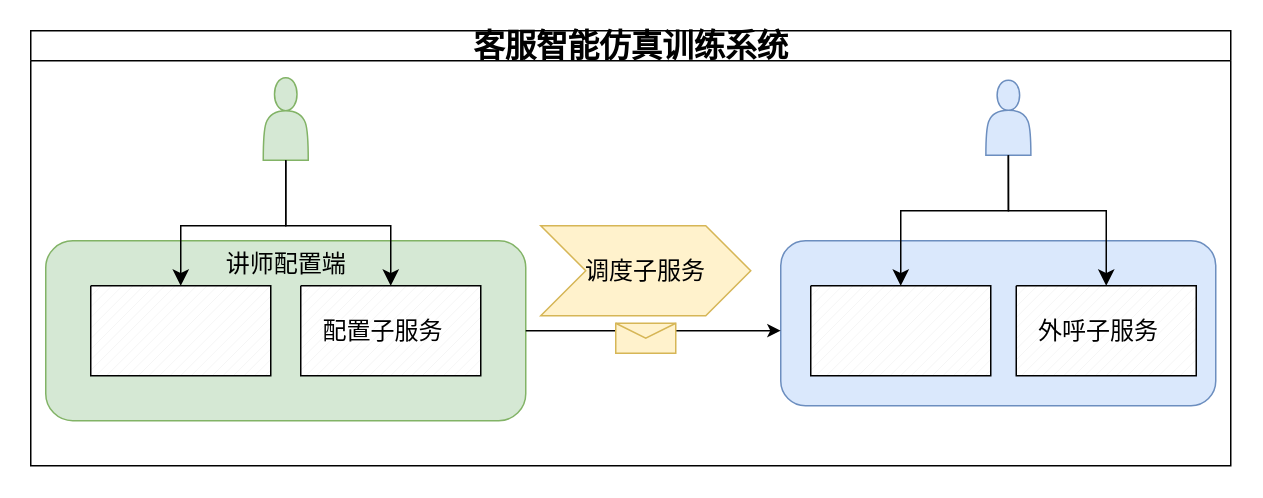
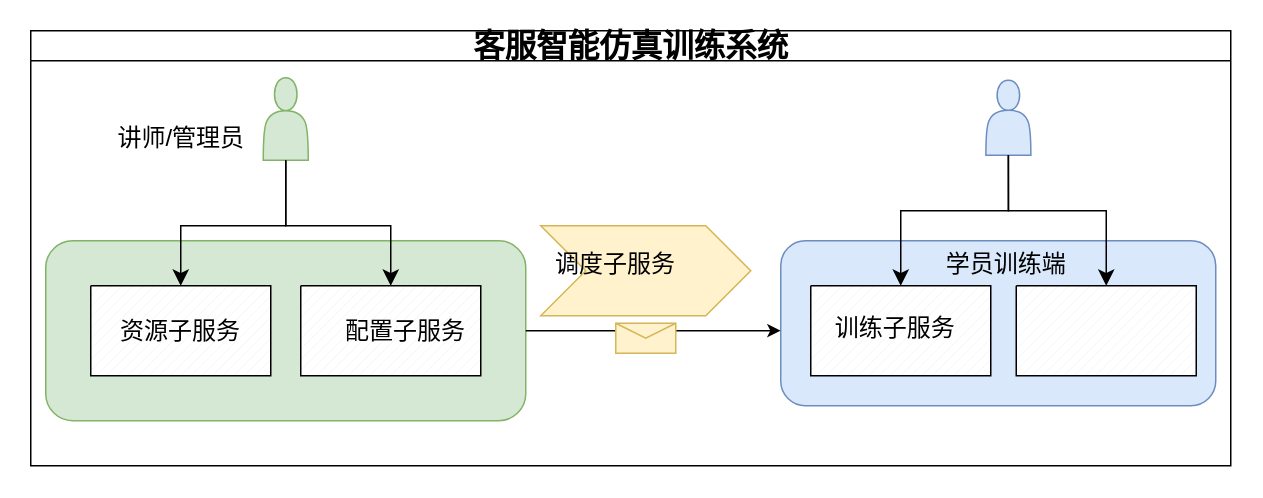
+ <mxCell id="21" value="讲师/管理员" style="text;html=1;align=center;verticalAlign=middle;resizable=0;points=[];autosize=1;strokeColor=none;fillColor=none;fontSize=16;" parent="2" vertex="1"><mxGeometry x="45" y="56.25" width="110" height="30" as="geometry" /></mxCell>
- <mxCell id="18" value="讲师配置端" style="text;html=1;align=center;verticalAlign=middle;resizable=0;points=[];autosize=1;strokeColor=none;fillColor=none;fontSize=16;" parent="2" vertex="1"><mxGeometry x="120" y="140" width="100" height="30" as="geometry" /></mxCell>
+ <mxCell id="12" value="学员训练端" style="text;html=1;align=center;verticalAlign=middle;resizable=0;points=[];autosize=1;strokeColor=none;fillColor=none;fontSize=16;" parent="2" vertex="1"><mxGeometry x="600" y="140" width="100" height="30" as="geometry" /></mxCell>
- <mxCell id="5" value="调度子服务" style="text;html=1;align=center;verticalAlign=middle;whiteSpace=wrap;rounded=0;fontSize=16;" parent="2" vertex="1"><mxGeometry x="365" y="145" width="90" height="30" as="geometry" /></mxCell>
+ <mxCell id="5" value="调度子服务" style="text;html=1;align=center;verticalAlign=middle;whiteSpace=wrap;rounded=0;fontSize=16;" parent="2" vertex="1"><mxGeometry x="345" y="140" width="90" height="30" as="geometry" /></mxCell>
+ <mxCell id="7" value="训练子服务" style="text;html=1;align=center;verticalAlign=middle;whiteSpace=wrap;rounded=0;fontSize=16;" parent="2" vertex="1"><mxGeometry x="530" y="180" width="93" height="35" as="geometry" /></mxCell>
+ <mxCell id="15" value="资源子服务" style="text;html=1;align=center;verticalAlign=middle;whiteSpace=wrap;rounded=0;fontSize=16;" parent="2" vertex="1"><mxGeometry x="55" y="185" width="90" height="30" as="geometry" /></mxCell>
- <mxCell id="17" value="配置子服务" style="text;html=1;align=center;verticalAlign=middle;whiteSpace=wrap;rounded=0;fontSize=16;" parent="2" vertex="1"><mxGeometry x="190" y="185" width="90" height="30" as="geometry" /></mxCell>
+ <mxCell id="17" value="配置子服务" style="text;html=1;align=center;verticalAlign=middle;whiteSpace=wrap;rounded=0;fontSize=16;" parent="2" vertex="1"><mxGeometry x="205" y="185" width="90" height="30" as="geometry" /></mxCell>
- <mxCell id="9" value="外呼子服务" style="text;html=1;align=center;verticalAlign=middle;whiteSpace=wrap;rounded=0;fontSize=16;" parent="2" vertex="1"><mxGeometry x="667" y="185" width="90" height="30" as="geometry" /></mxCell>
